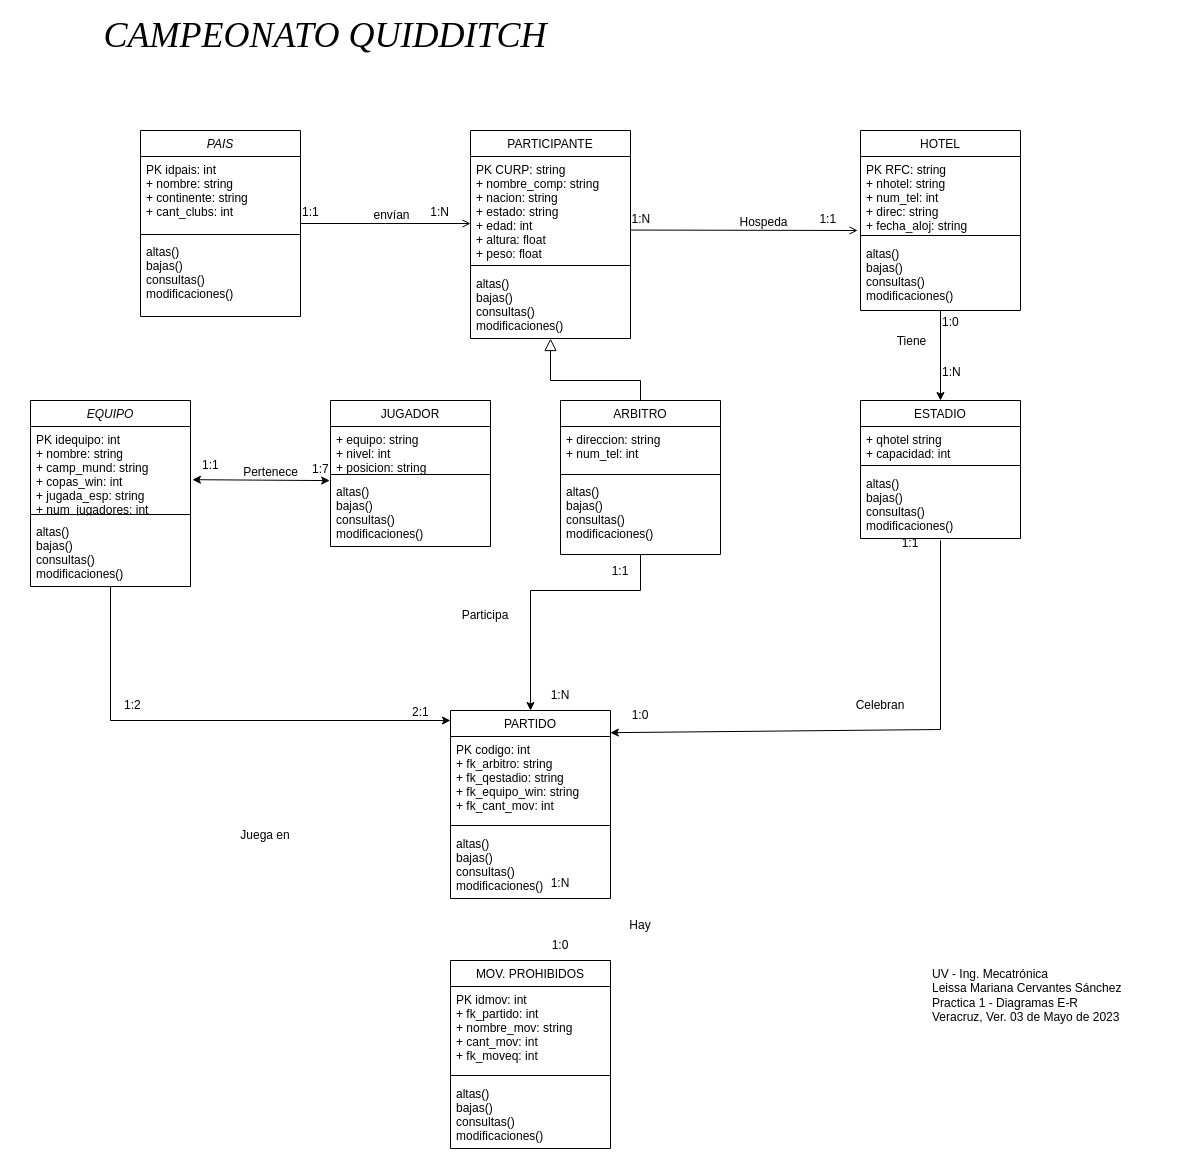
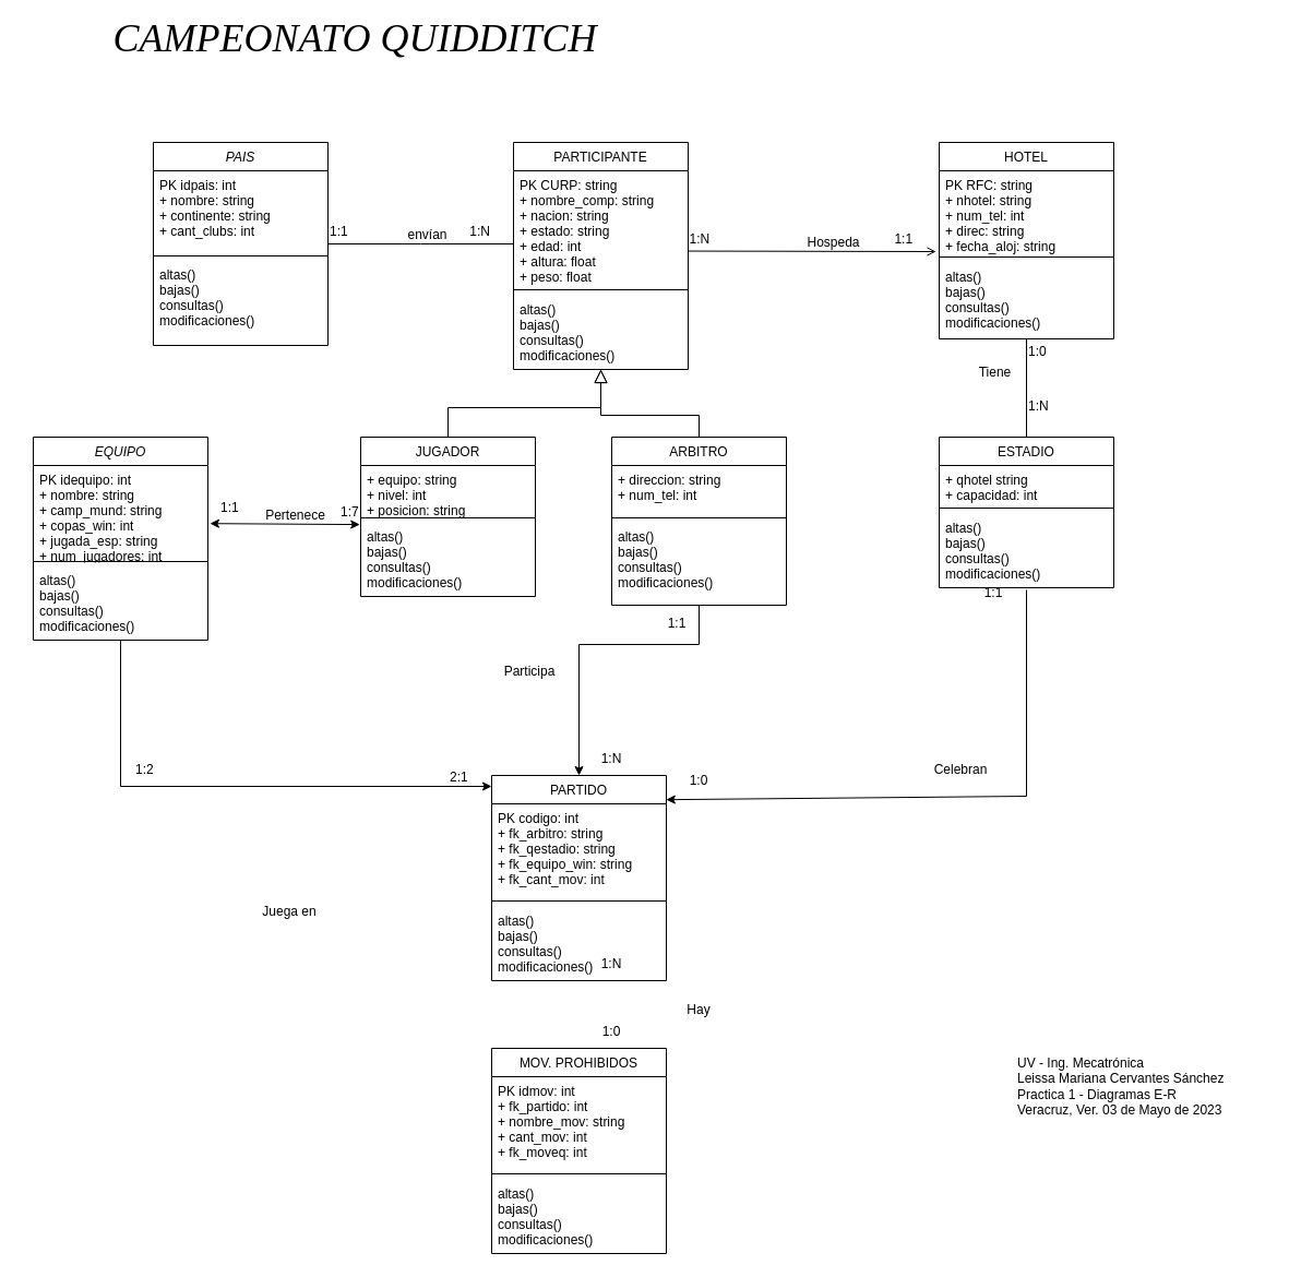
- <mxCell id="20" value="" style="endArrow=open;shadow=0;strokeWidth=1;rounded=0;endFill=1;edgeStyle=elbowEdgeStyle;elbow=vertical;" parent="1" source="2" target="16" edge="1"><mxGeometry x="0.5" y="41" relative="1" as="geometry"><mxPoint x="480" y="262" as="sourcePoint" /><mxPoint x="640" y="262" as="targetPoint" /><mxPoint x="-40" y="32" as="offset" /></mxGeometry></mxCell>
+ <mxCell id="20" value="" style="endArrow=none;shadow=0;strokeWidth=1;rounded=0;endFill=1;edgeStyle=elbowEdgeStyle;elbow=vertical;" parent="1" source="2" target="16" edge="1"><mxGeometry x="0.5" y="41" relative="1" as="geometry"><mxPoint x="480" y="262" as="sourcePoint" /><mxPoint x="640" y="262" as="targetPoint" /><mxPoint x="-40" y="32" as="offset" /></mxGeometry></mxCell>
+ <mxCell id="15" value="" style="endArrow=block;endSize=10;endFill=0;shadow=0;strokeWidth=1;rounded=0;edgeStyle=elbowEdgeStyle;elbow=vertical;entryX=0.5;entryY=1;entryDx=0;entryDy=0;" parent="1" source="11" target="16" edge="1"><mxGeometry width="160" relative="1" as="geometry"><mxPoint x="310" y="443" as="sourcePoint" /><mxPoint x="410" y="341" as="targetPoint" /><Array as="points"><mxPoint x="500" y="373" /></Array></mxGeometry></mxCell>
- <mxCell id="28" value="" style="edgeStyle=orthogonalEdgeStyle;rounded=0;orthogonalLoop=1;jettySize=auto;html=1;entryX=0.5;entryY=0;entryDx=0;entryDy=0;" parent="1" source="29" target="33" edge="1"><mxGeometry relative="1" as="geometry" /></mxCell>
+ <mxCell id="28" value="" style="edgeStyle=orthogonalEdgeStyle;rounded=0;orthogonalLoop=1;jettySize=auto;html=1;entryX=0.5;entryY=0;entryDx=0;entryDy=0;endArrow=none;" parent="1" source="29" target="33" edge="1"><mxGeometry relative="1" as="geometry" /></mxCell>
